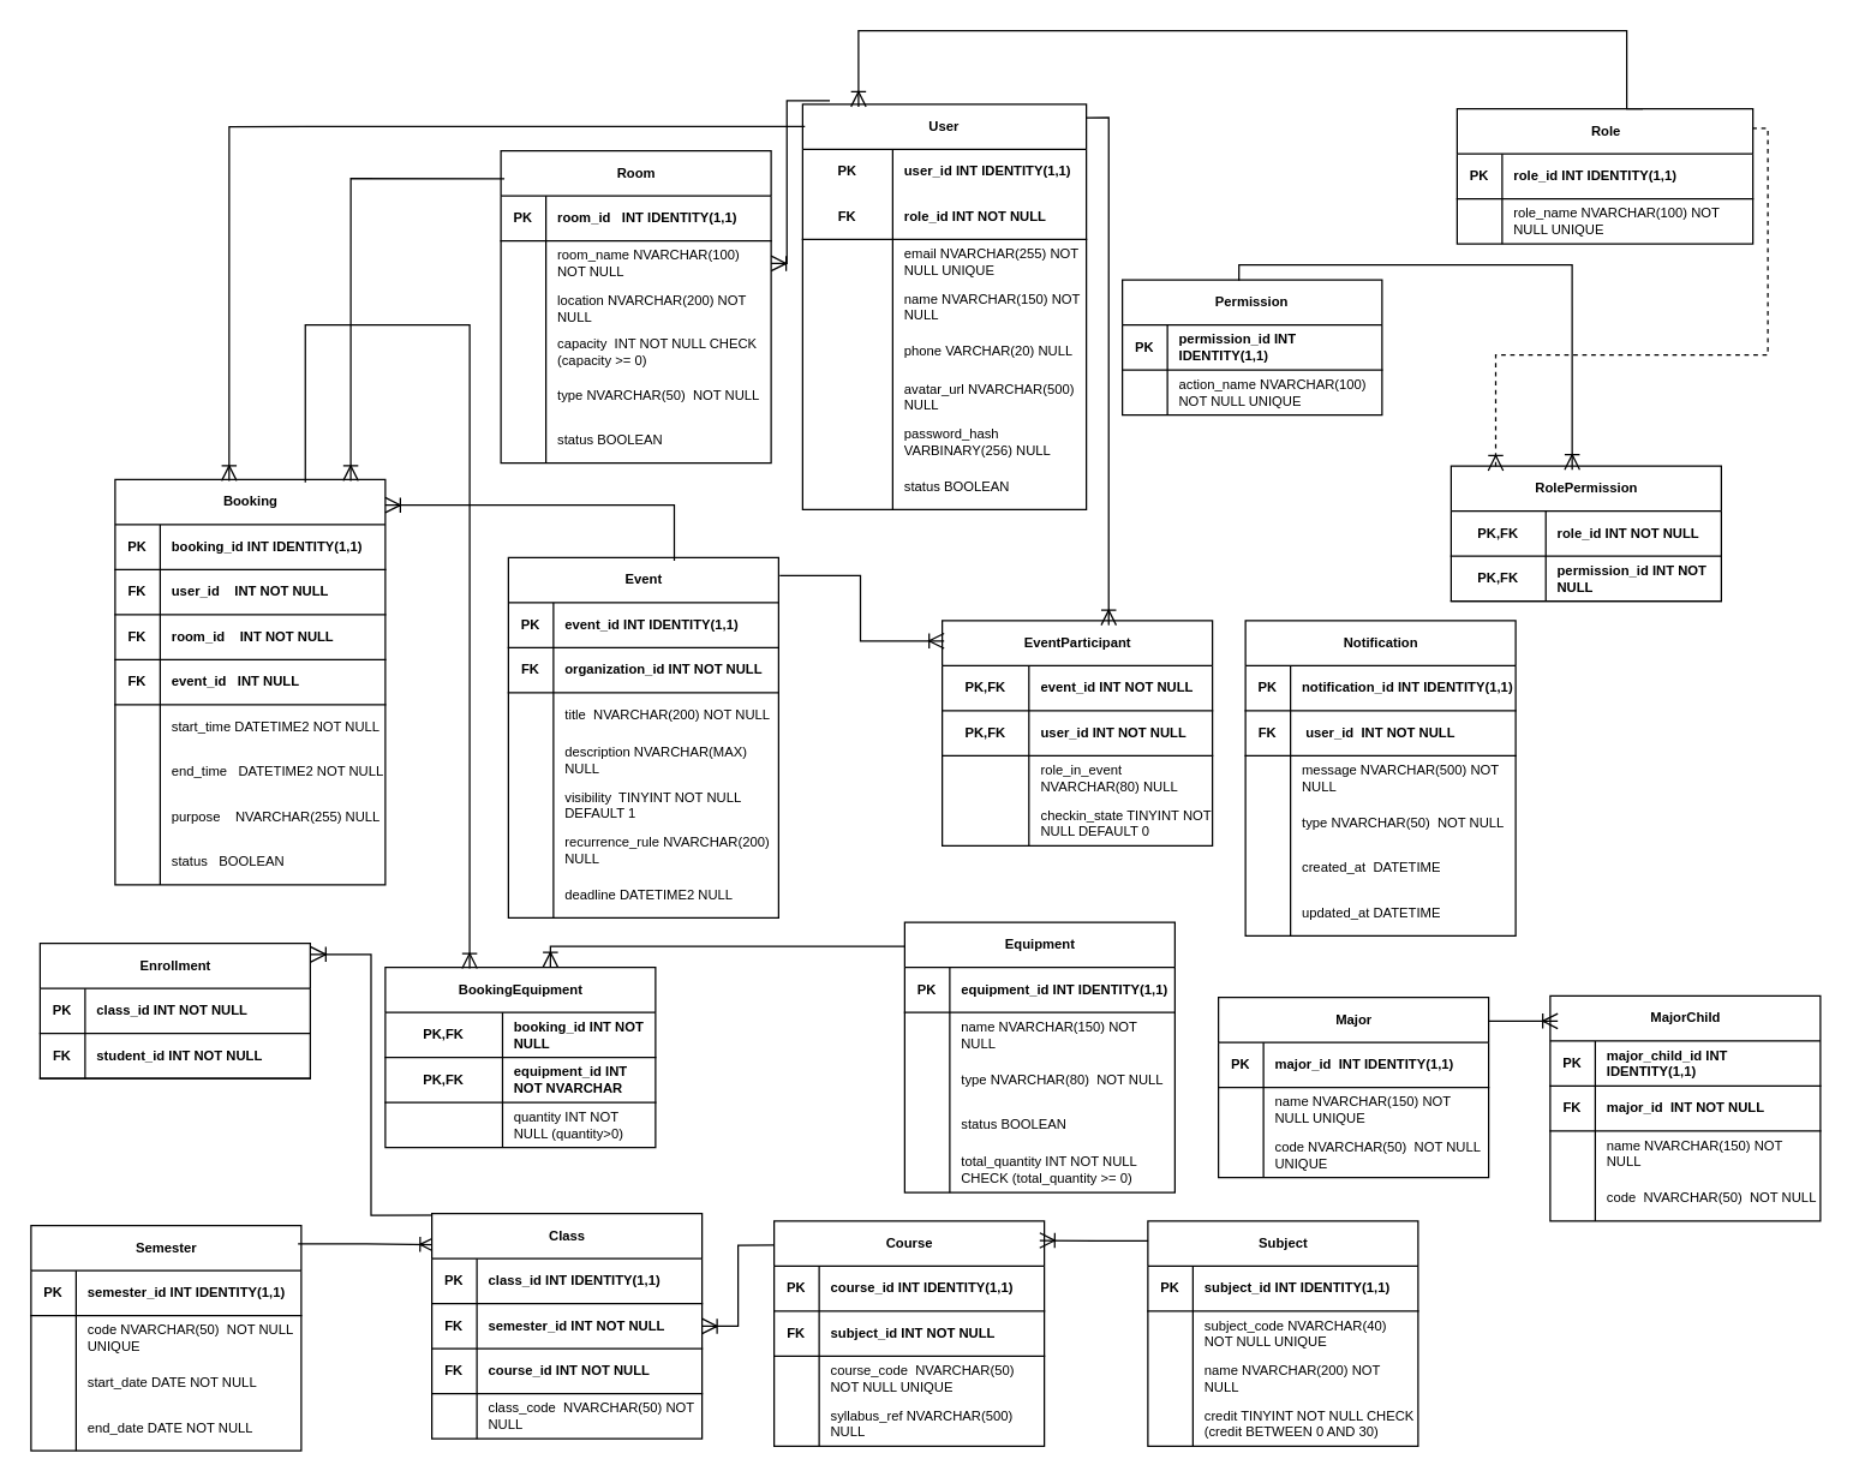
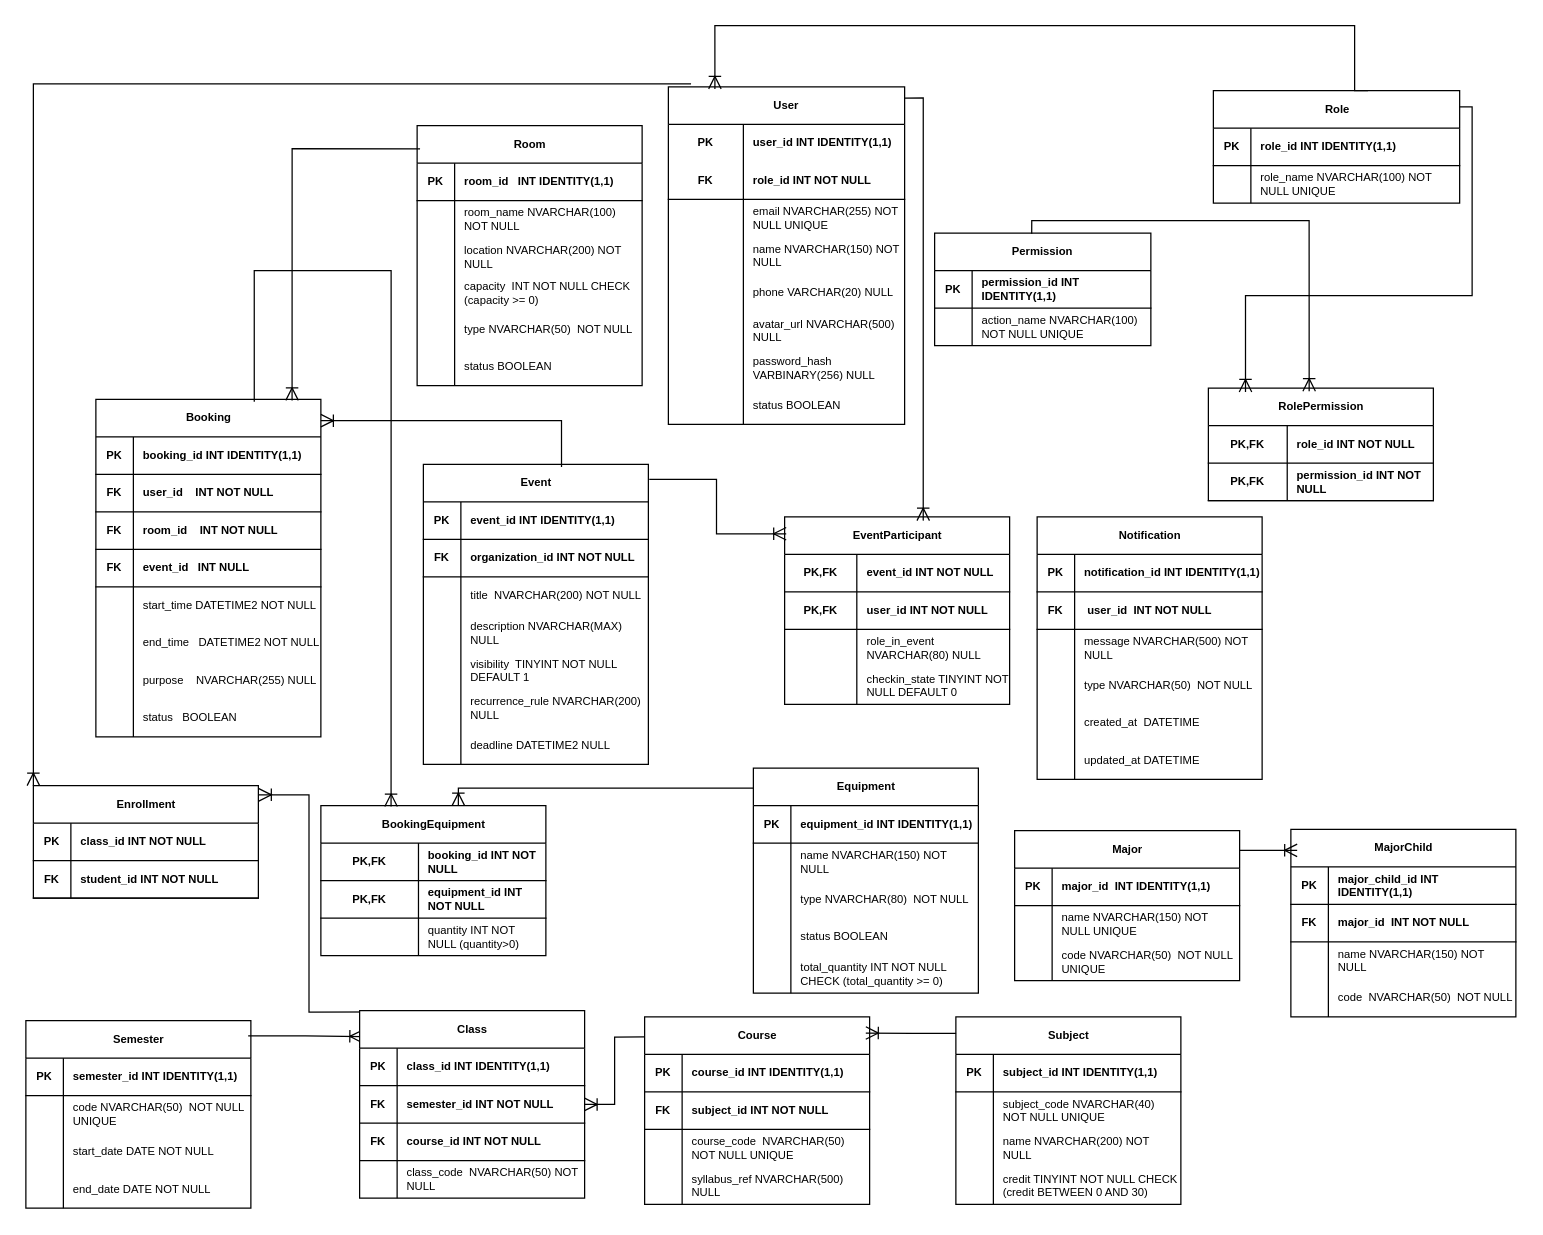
- <mxCell id="174" value="" style="edgeStyle=orthogonalEdgeStyle;fontSize=9;html=1;endArrow=ERoneToMany;startArrow=none;rounded=0;startSize=8;endSize=8;exitX=0.008;exitY=0.055;exitDx=0;exitDy=0;exitPerimeter=0;entryX=0.422;entryY=0.003;entryDx=0;entryDy=0;entryPerimeter=0;startFill=0;endFill=0;fontStyle=0" edge="1" parent="1" source="2" target="83"><mxGeometry width="100" height="100" relative="1" as="geometry"><mxPoint x="448" y="409" as="sourcePoint" /><mxPoint x="348" y="509" as="targetPoint" /></mxGeometry></mxCell>
- <mxCell id="242" value="" style="edgeStyle=orthogonalEdgeStyle;fontSize=9;html=1;endArrow=ERoneToMany;rounded=0;startSize=8;endSize=8;exitX=0.096;exitY=-0.009;exitDx=0;exitDy=0;exitPerimeter=0;fontStyle=0;" edge="1" parent="1" source="2" target="54"><mxGeometry width="100" height="100" relative="1" as="geometry"><mxPoint x="480" y="841" as="sourcePoint" /><mxPoint x="580" y="741" as="targetPoint" /></mxGeometry></mxCell>
+ <mxCell id="242" value="" style="edgeStyle=orthogonalEdgeStyle;fontSize=9;html=1;endArrow=ERoneToMany;rounded=0;startSize=8;endSize=8;exitX=0.096;exitY=-0.009;exitDx=0;exitDy=0;exitPerimeter=0;entryX=0;entryY=0;entryDx=0;entryDy=0;fontStyle=0" edge="1" parent="1" source="2" target="221"><mxGeometry width="100" height="100" relative="1" as="geometry"><mxPoint x="480" y="841" as="sourcePoint" /><mxPoint x="580" y="741" as="targetPoint" /></mxGeometry></mxCell>
- <mxCell id="173" value="" style="edgeStyle=orthogonalEdgeStyle;fontSize=9;html=1;endArrow=ERoneToMany;startArrow=none;rounded=0;startSize=8;endSize=8;entryX=0.165;entryY=0.034;entryDx=0;entryDy=0;exitX=0.998;exitY=0.144;exitDx=0;exitDy=0;exitPerimeter=0;entryPerimeter=0;startFill=0;endFill=0;fontStyle=0;dashed=1;" edge="1" parent="1" source="27" target="41"><mxGeometry width="100" height="100" relative="1" as="geometry"><mxPoint x="898" y="224" as="sourcePoint" /><mxPoint x="1007.3" y="385.7" as="targetPoint" /></mxGeometry></mxCell>
+ <mxCell id="173" value="" style="edgeStyle=orthogonalEdgeStyle;fontSize=9;html=1;endArrow=ERoneToMany;startArrow=none;rounded=0;startSize=8;endSize=8;entryX=0.165;entryY=0.034;entryDx=0;entryDy=0;exitX=0.998;exitY=0.144;exitDx=0;exitDy=0;exitPerimeter=0;entryPerimeter=0;startFill=0;endFill=0;fontStyle=0" edge="1" parent="1" source="27" target="41"><mxGeometry width="100" height="100" relative="1" as="geometry"><mxPoint x="898" y="224" as="sourcePoint" /><mxPoint x="1007.3" y="385.7" as="targetPoint" /></mxGeometry></mxCell>
- <mxCell id="114" value="equipment_id INT NOT NVARCHAR" style="shape=partialRectangle;connectable=0;fillColor=none;top=0;left=0;bottom=0;right=0;align=left;spacingLeft=6;fontStyle=1;overflow=hidden;whiteSpace=wrap;html=1;fontSize=9;" vertex="1" parent="112"><mxGeometry x="78.083" width="101.917" height="30" as="geometry"><mxRectangle width="101.917" height="30" as="alternateBounds" /></mxGeometry></mxCell>
+ <mxCell id="114" value="equipment_id INT NOT NULL" style="shape=partialRectangle;connectable=0;fillColor=none;top=0;left=0;bottom=0;right=0;align=left;spacingLeft=6;fontStyle=1;overflow=hidden;whiteSpace=wrap;html=1;fontSize=9;" vertex="1" parent="112"><mxGeometry x="78.083" width="101.917" height="30" as="geometry"><mxRectangle width="101.917" height="30" as="alternateBounds" /></mxGeometry></mxCell>
